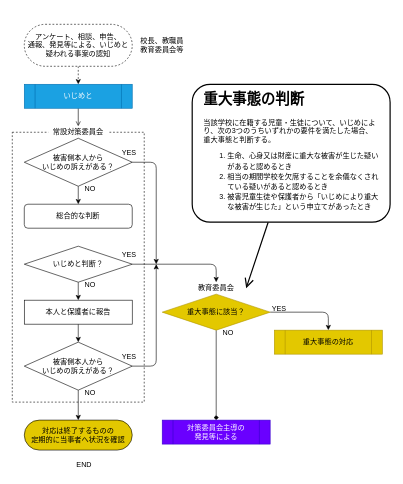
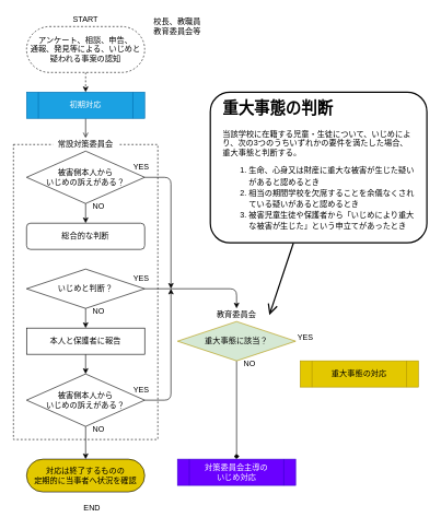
+ <mxCell id="39" value="START" style="text;html=1;strokeColor=none;fillColor=none;align=center;verticalAlign=middle;whiteSpace=wrap;rounded=0;" vertex="1" parent="6"><mxGeometry x="100" width="60" height="20" as="geometry" y="20" /></mxCell>
- <mxCell id="4" value="校長、教職員&lt;br&gt;教育委員会等" style="text;html=1;strokeColor=none;fillColor=none;align=center;verticalAlign=middle;whiteSpace=wrap;rounded=0;" vertex="1" parent="1"><mxGeometry x="230" y="60" width="80" height="30" as="geometry" /></mxCell>
+ <mxCell id="4" value="校長、教職員&lt;br&gt;教育委員会等" style="text;html=1;strokeColor=none;fillColor=none;align=center;verticalAlign=middle;whiteSpace=wrap;rounded=0;" vertex="1" parent="1"><mxGeometry x="230" y="25" width="80" height="30" as="geometry" /></mxCell>
- <mxCell id="30" value="いじめと" style="shape=process;whiteSpace=wrap;html=1;backgroundOutline=1;fillColor=#1ba1e2;strokeColor=#006EAF;fontColor=#ffffff;" parent="6" vertex="1"><mxGeometry x="40" y="140" width="180" height="40" as="geometry" /></mxCell>
+ <mxCell id="30" value="初期対応" style="shape=process;whiteSpace=wrap;html=1;backgroundOutline=1;fillColor=#1ba1e2;strokeColor=#006EAF;fontColor=#ffffff;" parent="6" vertex="1"><mxGeometry x="40" y="140" width="180" height="40" as="geometry" /></mxCell>
- <mxCell id="9" value="重大事態に該当？" style="rhombus;whiteSpace=wrap;html=1;fillColor=#e3c800;fontColor=#000000;strokeColor=#B09500;" parent="6" vertex="1"><mxGeometry x="270" y="490" width="180" height="60" as="geometry" /></mxCell>
+ <mxCell id="9" value="重大事態に該当？" style="rhombus;whiteSpace=wrap;html=1;fillColor=#d5e8d4;fontColor=#000000;strokeColor=#B09500;" parent="6" vertex="1"><mxGeometry x="270" y="490" width="180" height="60" as="geometry" /></mxCell>
- <mxCell id="7" style="edgeStyle=none;html=1;exitX=1;exitY=0.5;exitDx=0;exitDy=0;entryX=0.5;entryY=0;entryDx=0;entryDy=0;" parent="6" source="9" target="28" edge="1"><mxGeometry relative="1" as="geometry"><mxPoint x="580" y="520" as="targetPoint" /><Array as="points"><mxPoint x="547" y="520" /></Array></mxGeometry></mxCell>
- <mxCell id="26" value="対策委員会主導の&lt;br&gt;発見等による" style="shape=process;whiteSpace=wrap;html=1;backgroundOutline=1;fillColor=#6a00ff;fontColor=#ffffff;strokeColor=#3700CC;" parent="6" vertex="1"><mxGeometry x="270" y="700" width="180" height="40" as="geometry" /></mxCell>
+ <mxCell id="26" value="対策委員会主導の&lt;br&gt;いじめ対応" style="shape=process;whiteSpace=wrap;html=1;backgroundOutline=1;fillColor=#6a00ff;fontColor=#ffffff;strokeColor=#3700CC;" parent="6" vertex="1"><mxGeometry x="270" y="700" width="180" height="40" as="geometry" /></mxCell>
